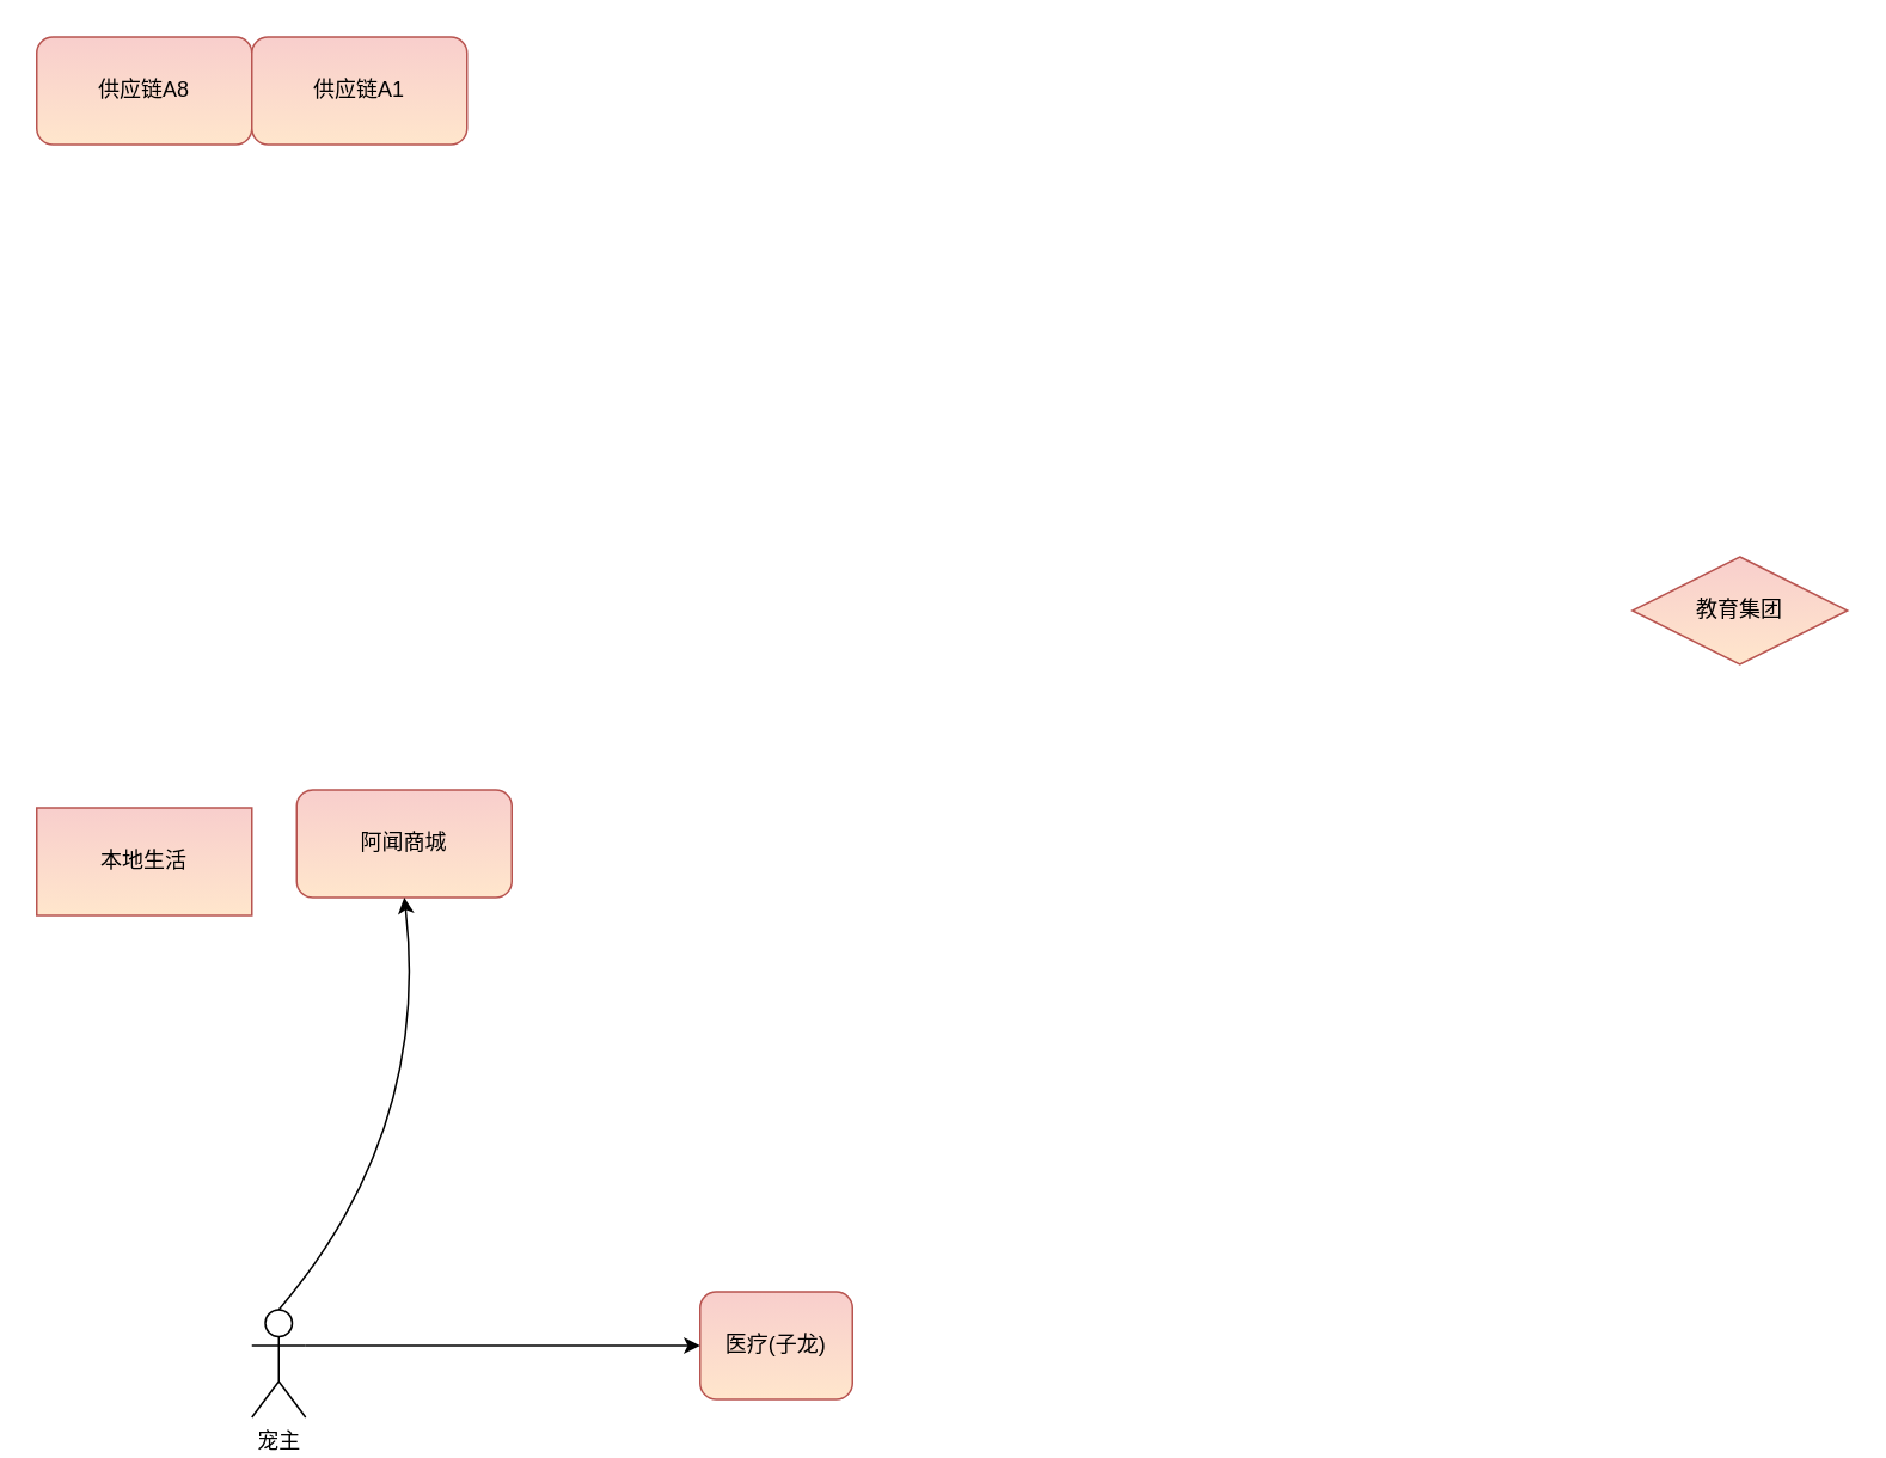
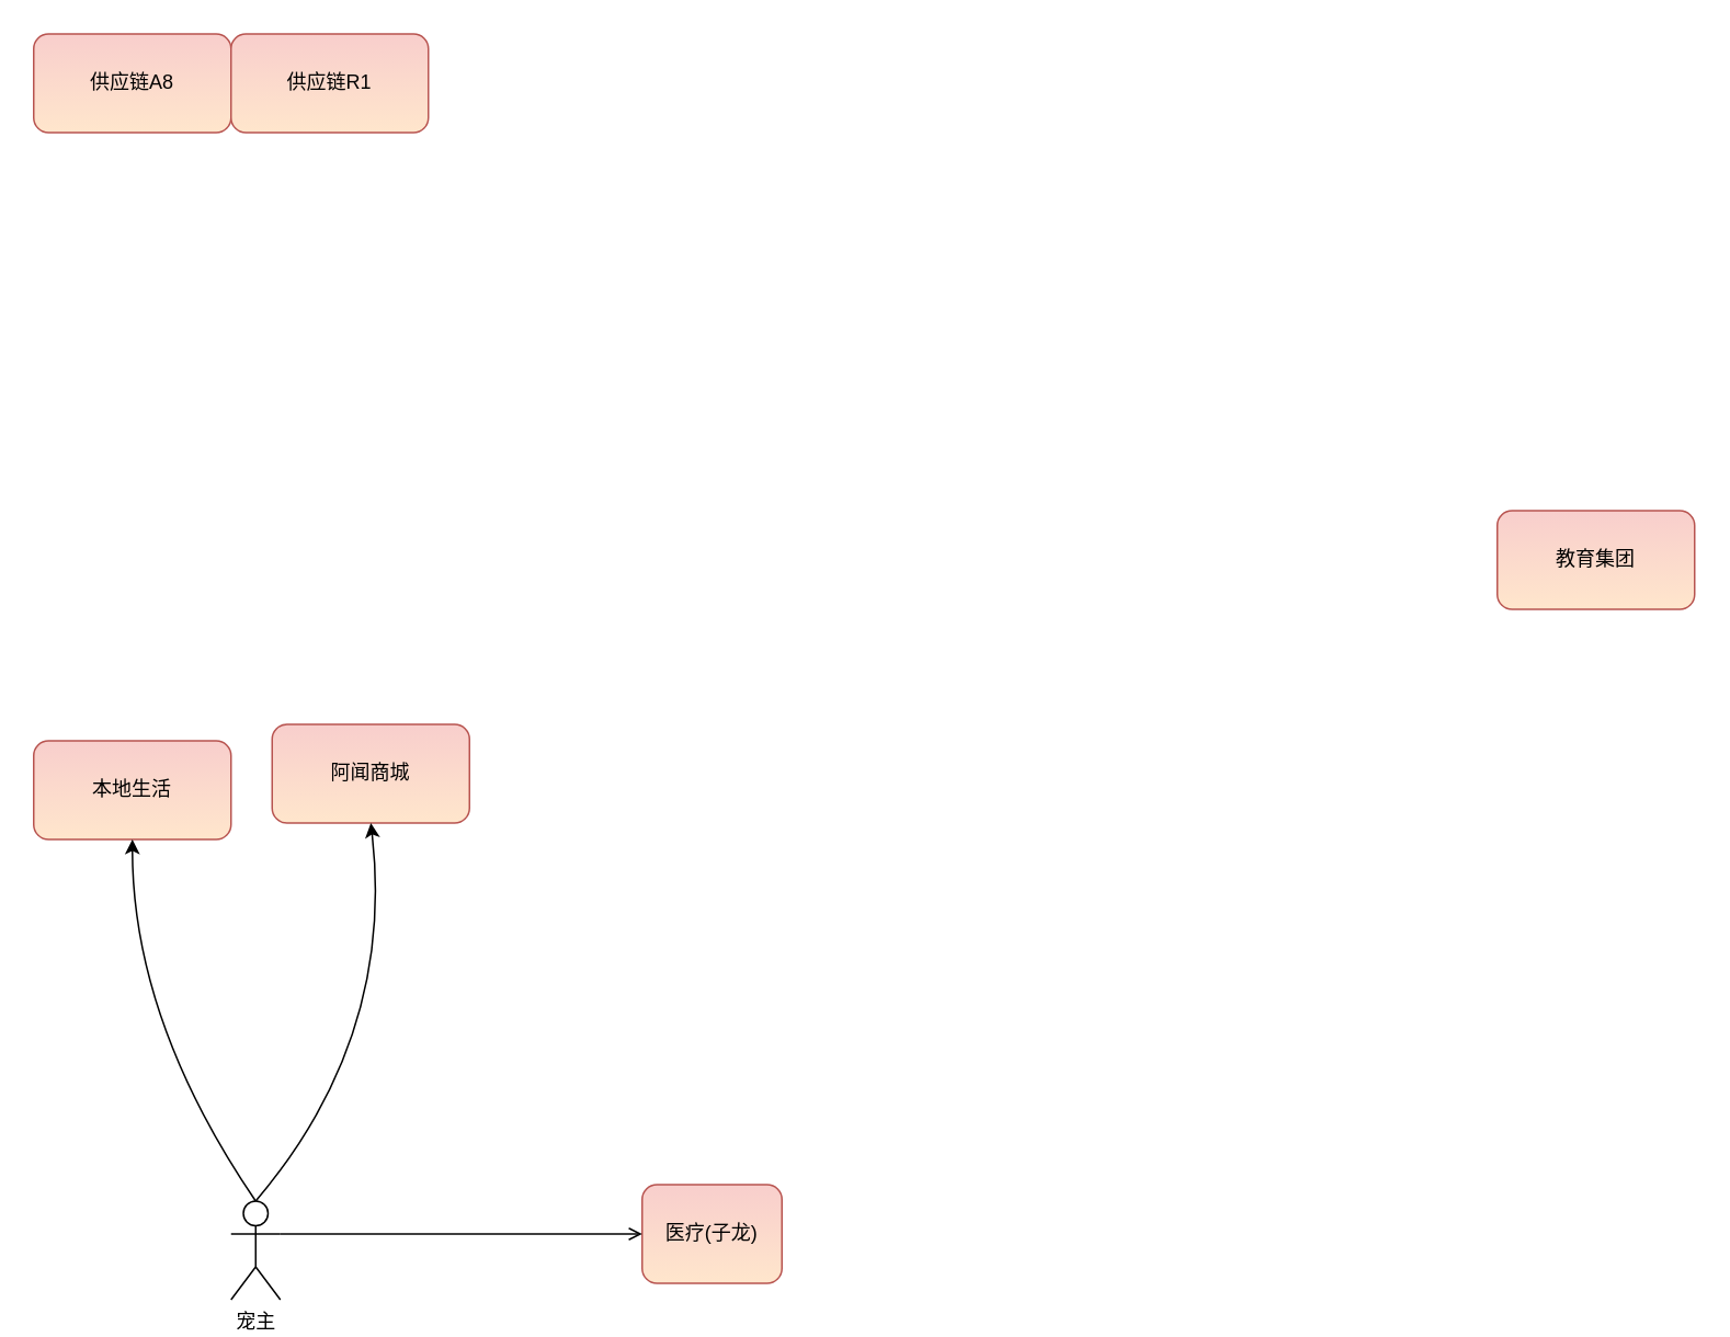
- <mxCell id="6" value="供应链A1" style="rounded=1;whiteSpace=wrap;html=1;fillColor=#f8cecc;strokeColor=#b85450;gradientColor=#FFE6CC;" vertex="1" parent="1"><mxGeometry x="140" y="20" width="120" height="60" as="geometry" /></mxCell>
+ <mxCell id="6" value="供应链R1" style="rounded=1;whiteSpace=wrap;html=1;fillColor=#f8cecc;strokeColor=#b85450;gradientColor=#FFE6CC;" vertex="1" parent="1"><mxGeometry x="140" y="20" width="120" height="60" as="geometry" /></mxCell>
- <mxCell id="4" value="教育集团" style="rhombus;whiteSpace=wrap;html=1;fillColor=#f8cecc;strokeColor=#b85450;gradientColor=#FFE6CC;" vertex="1" parent="1"><mxGeometry x="910" y="310" width="120" height="60" as="geometry" /></mxCell>
+ <mxCell id="4" value="教育集团" style="rounded=1;whiteSpace=wrap;html=1;fillColor=#f8cecc;strokeColor=#b85450;gradientColor=#FFE6CC;" vertex="1" parent="1"><mxGeometry x="910" y="310" width="120" height="60" as="geometry" /></mxCell>
- <mxCell id="7" value="本地生活" style="whiteSpace=wrap;html=1;fillColor=#f8cecc;strokeColor=#b85450;gradientColor=#FFE6CC;rounded=0;" vertex="1" parent="1"><mxGeometry x="20" y="450" width="120" height="60" as="geometry" /></mxCell>
+ <mxCell id="7" value="本地生活" style="rounded=1;whiteSpace=wrap;html=1;fillColor=#f8cecc;strokeColor=#b85450;gradientColor=#FFE6CC;" vertex="1" parent="1"><mxGeometry x="20" y="450" width="120" height="60" as="geometry" /></mxCell>
+ <mxCell id="10" value="" style="curved=1;endArrow=classic;html=1;entryX=0.5;entryY=1;entryDx=0;entryDy=0;exitX=0.5;exitY=0;exitDx=0;exitDy=0;exitPerimeter=0;" edge="1" parent="1" source="8" target="7"><mxGeometry width="50" height="50" relative="1" as="geometry"><mxPoint x="30" y="700" as="sourcePoint" /><mxPoint x="110" y="570" as="targetPoint" /><Array as="points"><mxPoint x="80" y="620" /></Array></mxGeometry></mxCell>
- <mxCell id="11" value="" style="curved=1;endArrow=classic;html=1;exitX=1;exitY=0.333;exitDx=0;exitDy=0;exitPerimeter=0;entryX=0;entryY=0.5;entryDx=0;entryDy=0;" edge="1" parent="1" source="8" target="2"><mxGeometry width="50" height="50" relative="1" as="geometry"><mxPoint x="140" y="790" as="sourcePoint" /><mxPoint x="190" y="740" as="targetPoint" /><Array as="points"><mxPoint x="280" y="750" /></Array></mxGeometry></mxCell>
+ <mxCell id="11" value="" style="curved=1;endArrow=open;html=1;exitX=1;exitY=0.333;exitDx=0;exitDy=0;exitPerimeter=0;entryX=0;entryY=0.5;entryDx=0;entryDy=0;" edge="1" parent="1" source="8" target="2"><mxGeometry width="50" height="50" relative="1" as="geometry"><mxPoint x="140" y="790" as="sourcePoint" /><mxPoint x="190" y="740" as="targetPoint" /><Array as="points"><mxPoint x="280" y="750" /></Array></mxGeometry></mxCell>
